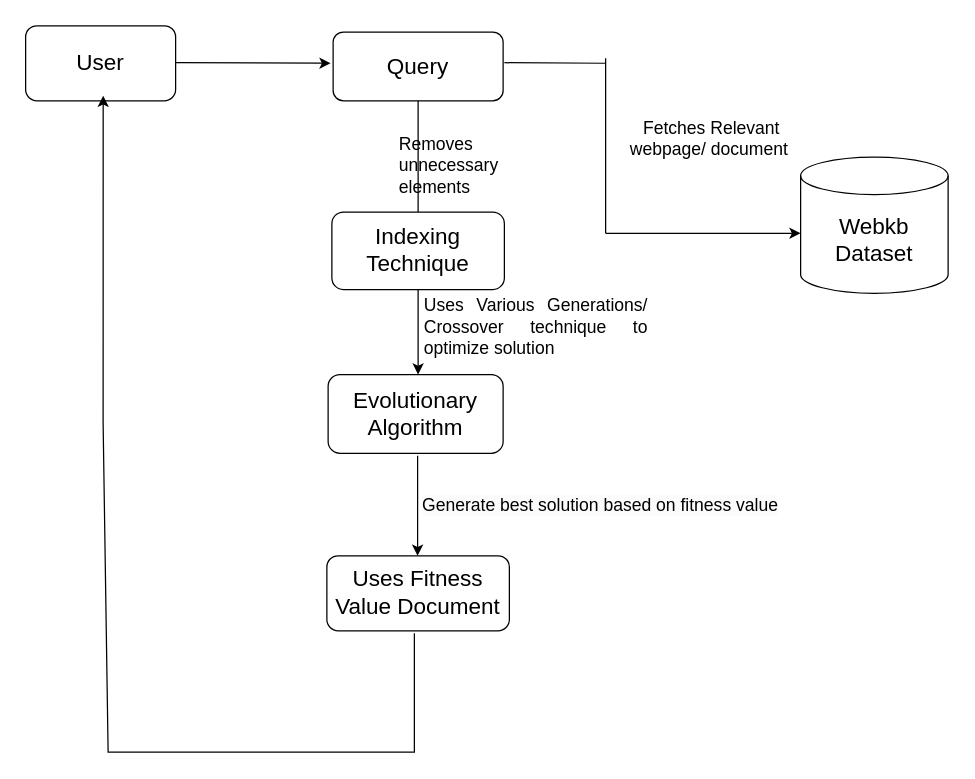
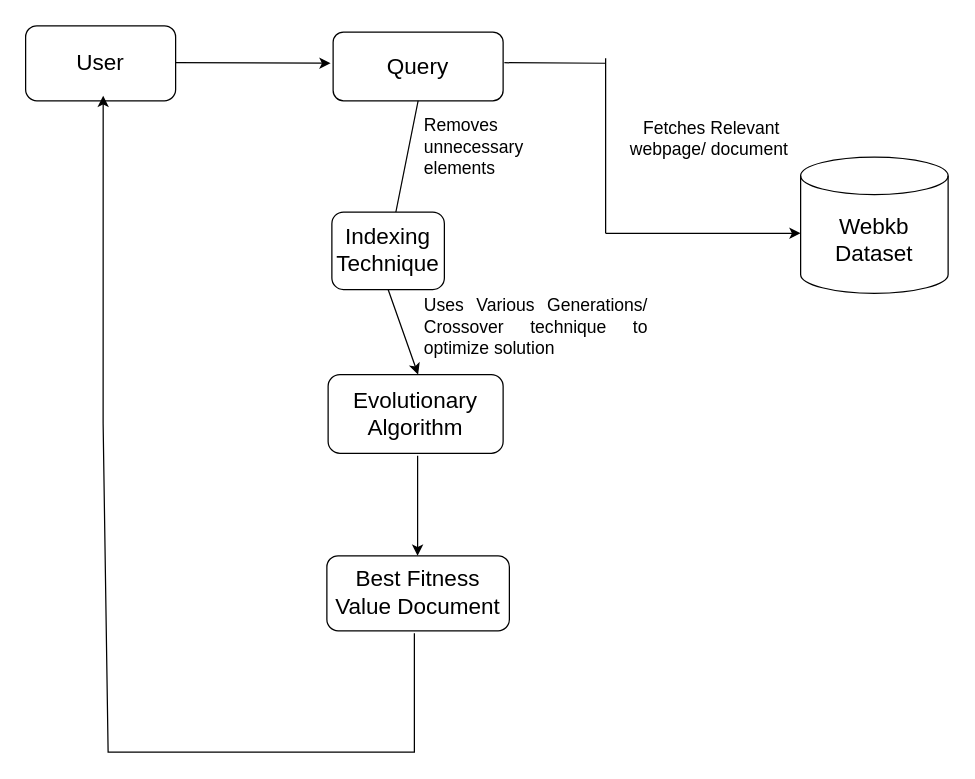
- <mxCell id="12" value="&lt;h3 style=&quot;text-align: justify;&quot;&gt;&lt;span style=&quot;font-weight: normal;&quot;&gt;Removes unnecessary elements&lt;/span&gt;&lt;/h3&gt;" style="text;html=1;align=center;verticalAlign=middle;whiteSpace=wrap;rounded=0;" vertex="1" parent="1"><mxGeometry x="318" y="109" width="121" height="46" as="geometry" /></mxCell>
+ <mxCell id="12" value="&lt;h3 style=&quot;text-align: justify;&quot;&gt;&lt;span style=&quot;font-weight: normal;&quot;&gt;Removes unnecessary elements&lt;/span&gt;&lt;/h3&gt;" style="text;html=1;align=center;verticalAlign=middle;whiteSpace=wrap;rounded=0;" vertex="1" parent="1"><mxGeometry x="338" y="94" width="121" height="46" as="geometry" /></mxCell>
- <mxCell id="4" value="&lt;h2 style=&quot;&quot;&gt;&lt;span style=&quot;font-weight: normal;&quot;&gt;Indexing Technique&lt;/span&gt;&lt;/h2&gt;" style="rounded=1;whiteSpace=wrap;html=1;align=center;" vertex="1" parent="1"><mxGeometry x="265" y="169" width="138" height="62" as="geometry" /></mxCell>
+ <mxCell id="4" value="&lt;h2 style=&quot;&quot;&gt;&lt;span style=&quot;font-weight: normal;&quot;&gt;Indexing Technique&lt;/span&gt;&lt;/h2&gt;" style="rounded=1;whiteSpace=wrap;html=1;align=center;" vertex="1" parent="1"><mxGeometry x="265" y="169" width="90" height="62" as="geometry" /></mxCell>
- <mxCell id="14" value="&lt;div style=&quot;text-align: justify;&quot;&gt;&lt;br&gt;&lt;/div&gt;&lt;h3 style=&quot;text-align: justify; forced-color-adjust: none; color: rgb(0, 0, 0); font-family: Helvetica; font-style: normal; font-variant-ligatures: normal; font-variant-caps: normal; letter-spacing: normal; orphans: 2; text-indent: 0px; text-transform: none; widows: 2; word-spacing: 0px; -webkit-text-stroke-width: 0px; white-space: nowrap; background-color: rgb(251, 251, 251); text-decoration-thickness: initial; text-decoration-style: initial; text-decoration-color: initial;&quot;&gt;&lt;span style=&quot;font-weight: normal;&quot;&gt;&lt;span style=&quot;forced-color-adjust: none;&quot;&gt;Generate best solution based&amp;nbsp;&lt;/span&gt;on fitness value&lt;/span&gt;&lt;/h3&gt;&lt;div style=&quot;text-align: justify;&quot;&gt;&lt;br&gt;&lt;/div&gt;" style="text;html=1;align=center;verticalAlign=middle;whiteSpace=wrap;rounded=0;" vertex="1" parent="1"><mxGeometry x="334" y="379" width="292" height="49" as="geometry" /></mxCell>
- <mxCell id="7" value="&lt;h2&gt;&lt;span style=&quot;font-weight: normal;&quot;&gt;Uses Fitness Value Document&lt;/span&gt;&lt;/h2&gt;" style="rounded=1;whiteSpace=wrap;html=1;" vertex="1" parent="1"><mxGeometry x="261" y="444" width="146" height="60" as="geometry" /></mxCell>
+ <mxCell id="7" value="&lt;h2&gt;&lt;span style=&quot;font-weight: normal;&quot;&gt;Best Fitness Value Document&lt;/span&gt;&lt;/h2&gt;" style="rounded=1;whiteSpace=wrap;html=1;" vertex="1" parent="1"><mxGeometry x="261" y="444" width="146" height="60" as="geometry" /></mxCell>
